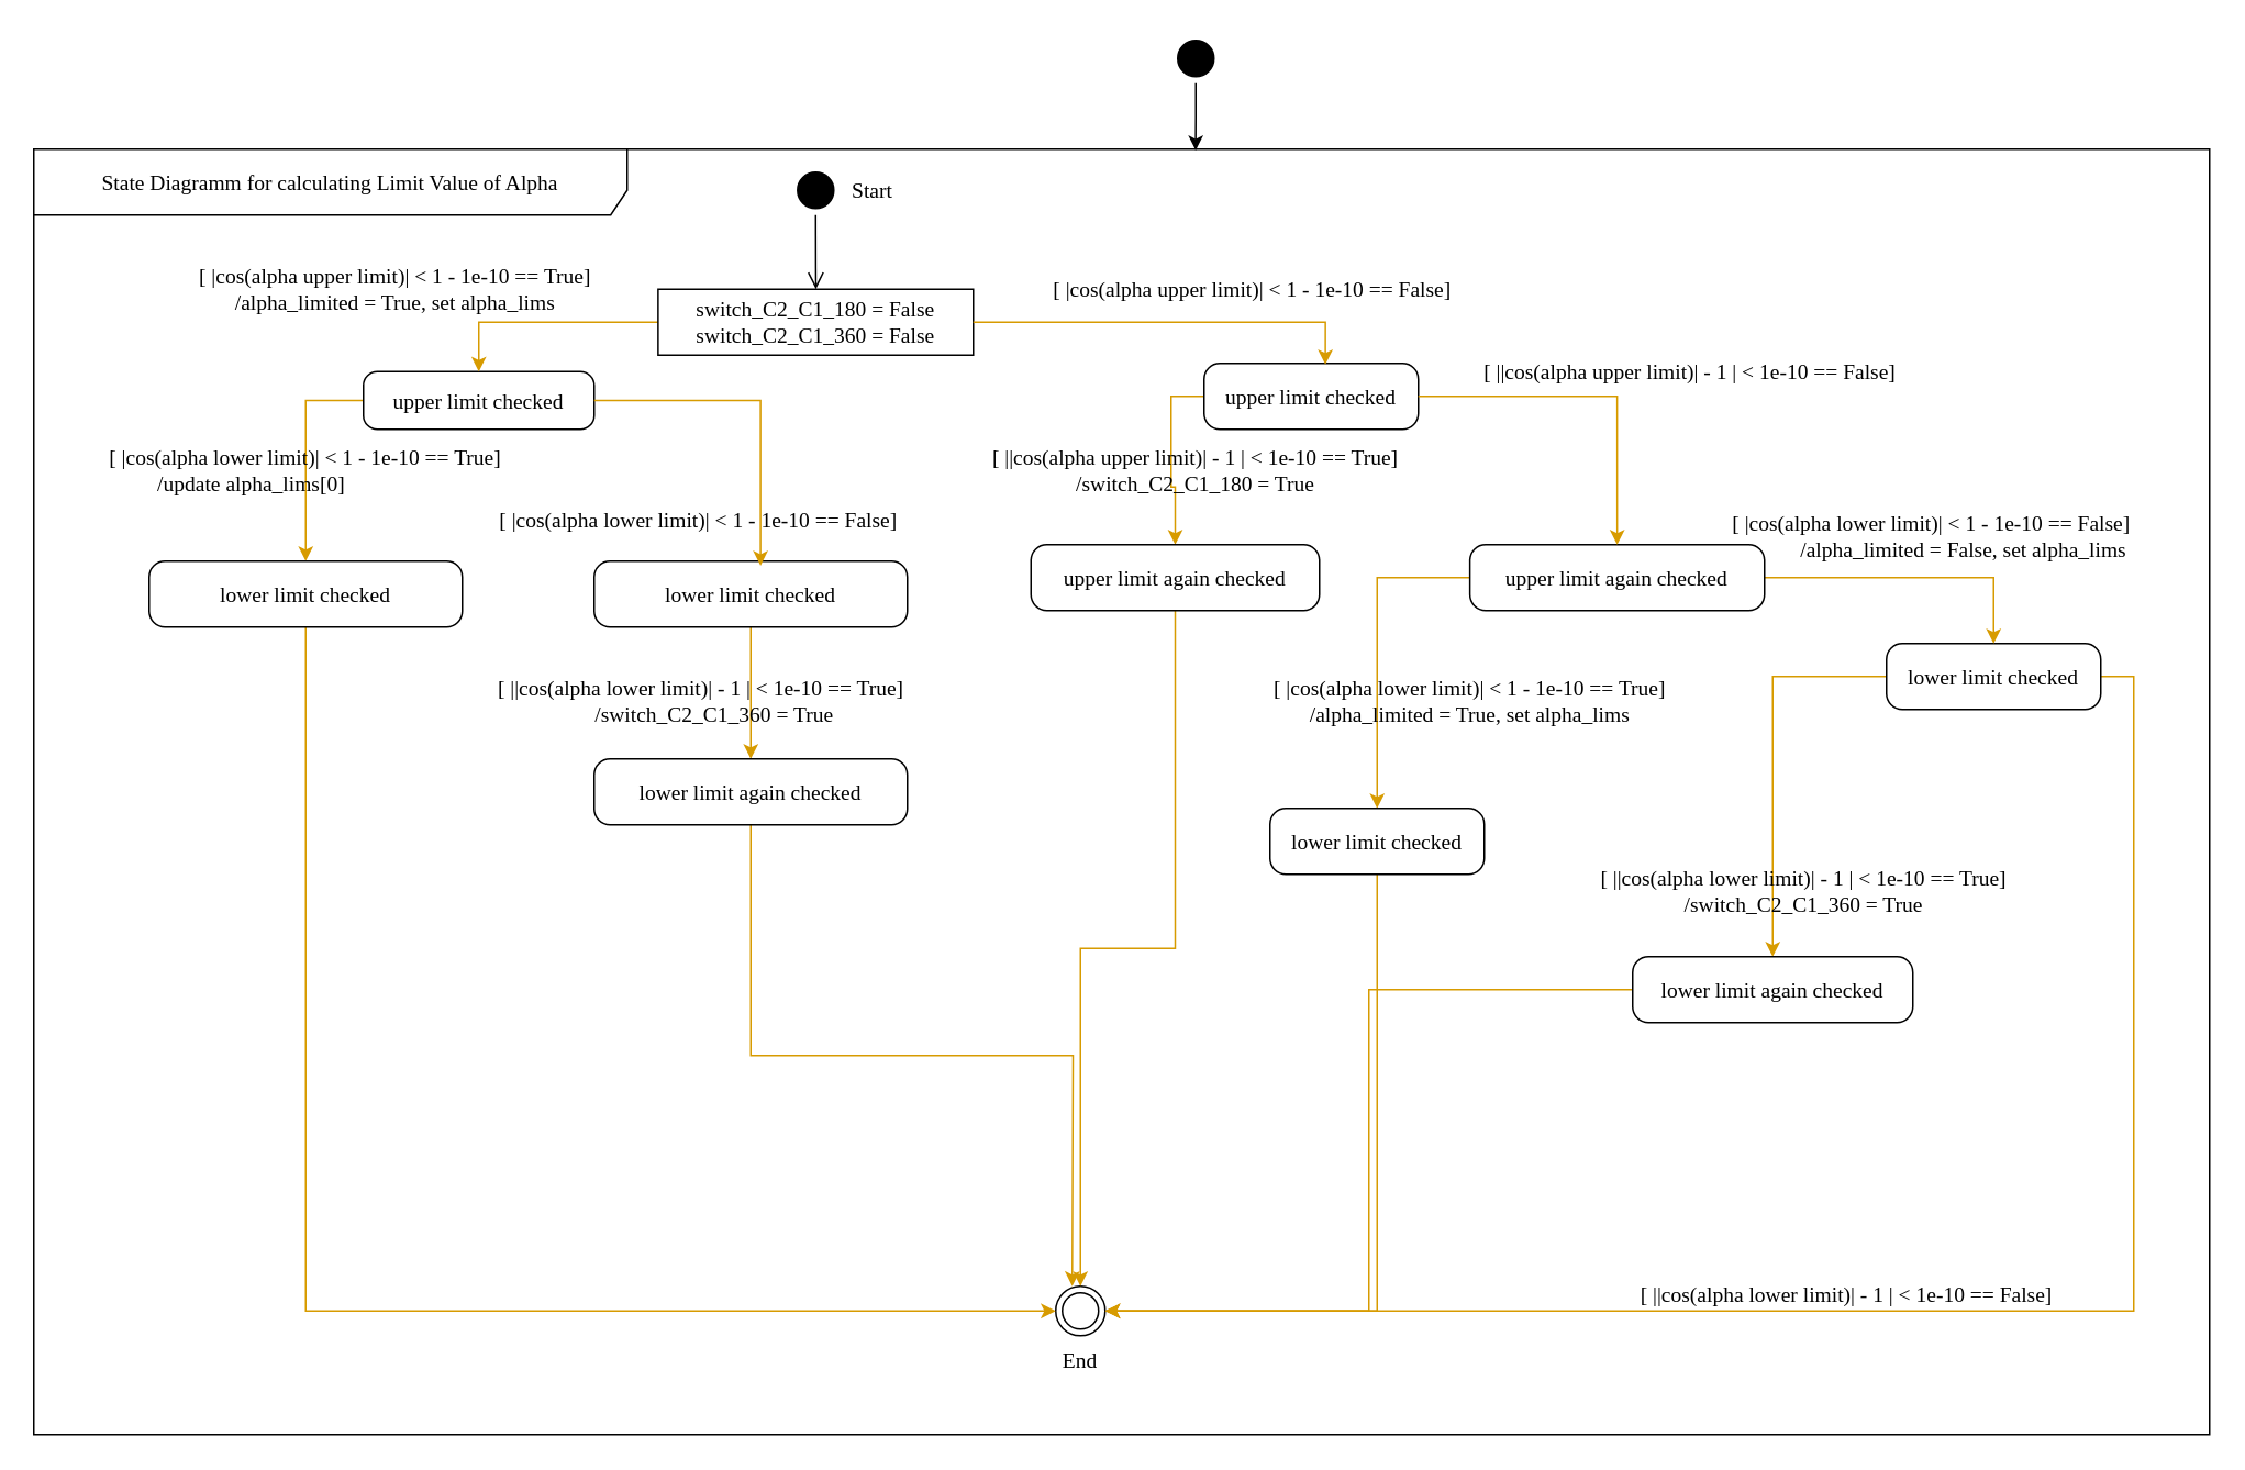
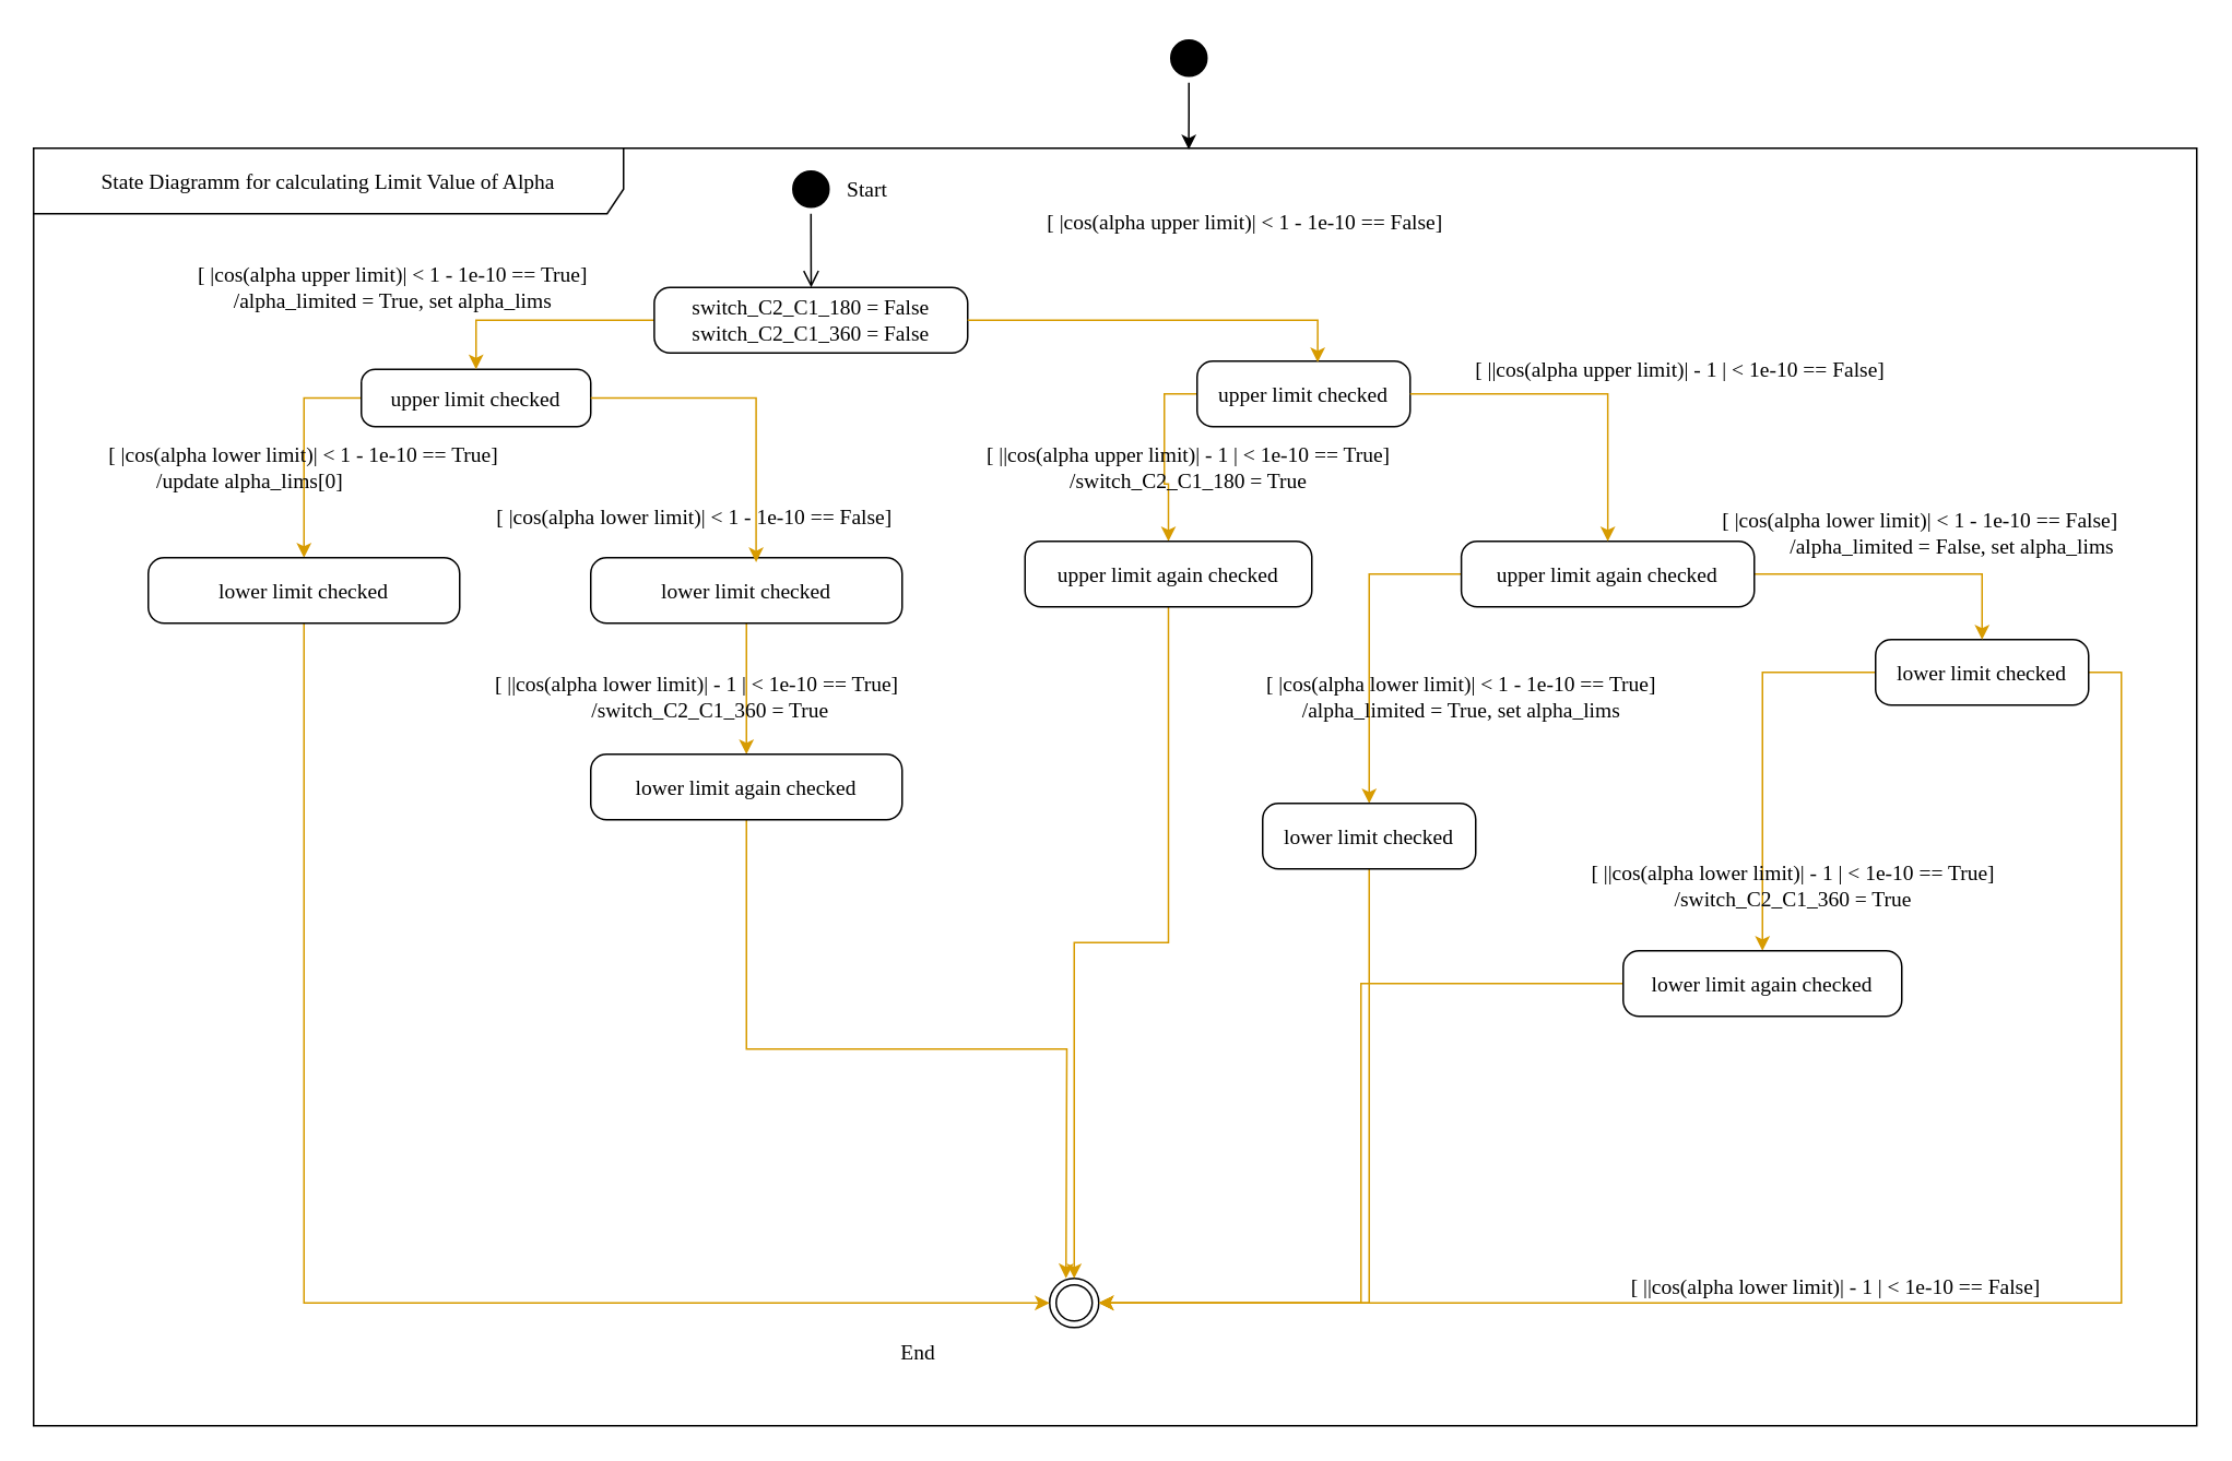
- <mxCell id="27" value="&lt;font&gt;[ |cos(alpha upper limit)| &amp;lt; 1 - 1e-10 == False]&lt;/font&gt;" style="text;html=1;align=center;verticalAlign=middle;whiteSpace=wrap;rounded=0;fontFamily=Verdana;fontSize=13;" vertex="1" parent="1"><mxGeometry x="600" y="160" width="318.75" height="30" as="geometry" /></mxCell>
+ <mxCell id="27" value="&lt;font&gt;[ |cos(alpha upper limit)| &amp;lt; 1 - 1e-10 == False]&lt;/font&gt;" style="text;html=1;align=center;verticalAlign=middle;whiteSpace=wrap;rounded=0;fontFamily=Verdana;fontSize=13;" vertex="1" parent="1"><mxGeometry x="600" y="120" width="318.75" height="30" as="geometry" /></mxCell>
- <mxCell id="9" value="&lt;div&gt;switch_C2_C1_180 = False&lt;/div&gt;&lt;div&gt;switch_C2_C1_360 = False&lt;/div&gt;" style="whiteSpace=wrap;html=1;arcSize=24;shadow=0;comic=0;labelBackgroundColor=none;fontFamily=Verdana;fontSize=13;align=center;rounded=0;" vertex="1" parent="1"><mxGeometry x="398.75" y="175" width="191.25" height="40" as="geometry" /></mxCell>
+ <mxCell id="9" value="&lt;div&gt;switch_C2_C1_180 = False&lt;/div&gt;&lt;div&gt;switch_C2_C1_360 = False&lt;/div&gt;" style="rounded=1;whiteSpace=wrap;html=1;arcSize=24;shadow=0;comic=0;labelBackgroundColor=none;fontFamily=Verdana;fontSize=13;align=center;" vertex="1" parent="1"><mxGeometry x="398.75" y="175" width="191.25" height="40" as="geometry" /></mxCell>
- <mxCell id="13" value="End" style="text;html=1;align=center;verticalAlign=middle;whiteSpace=wrap;rounded=0;fontFamily=Verdana;fontSize=13;" vertex="1" parent="1"><mxGeometry x="625" y="810" width="60" height="30" as="geometry" /></mxCell>
+ <mxCell id="13" value="End" style="text;html=1;align=center;verticalAlign=middle;whiteSpace=wrap;rounded=0;fontFamily=Verdana;fontSize=13;" vertex="1" parent="1"><mxGeometry x="530" y="810" width="60" height="30" as="geometry" /></mxCell>
